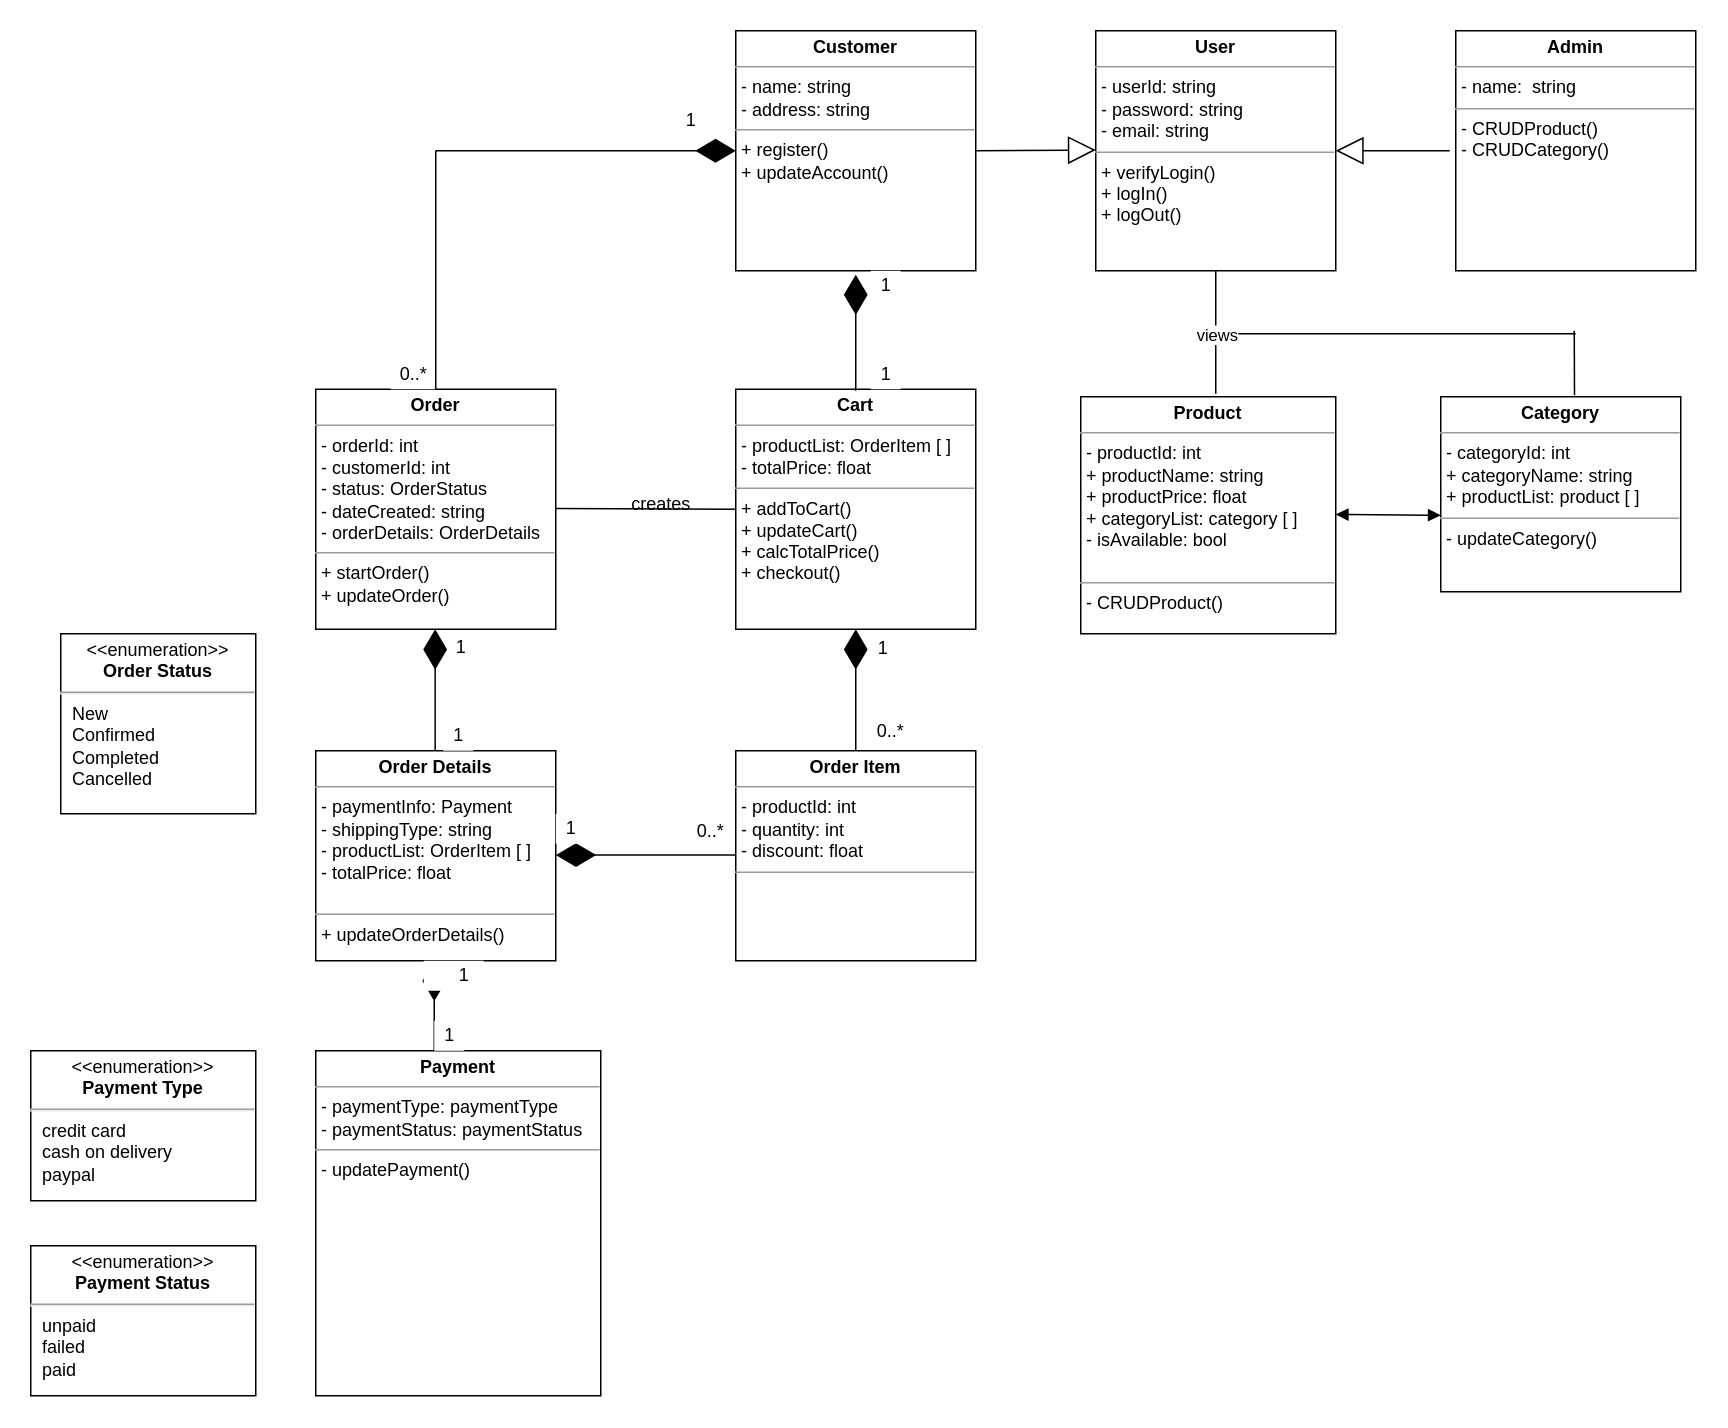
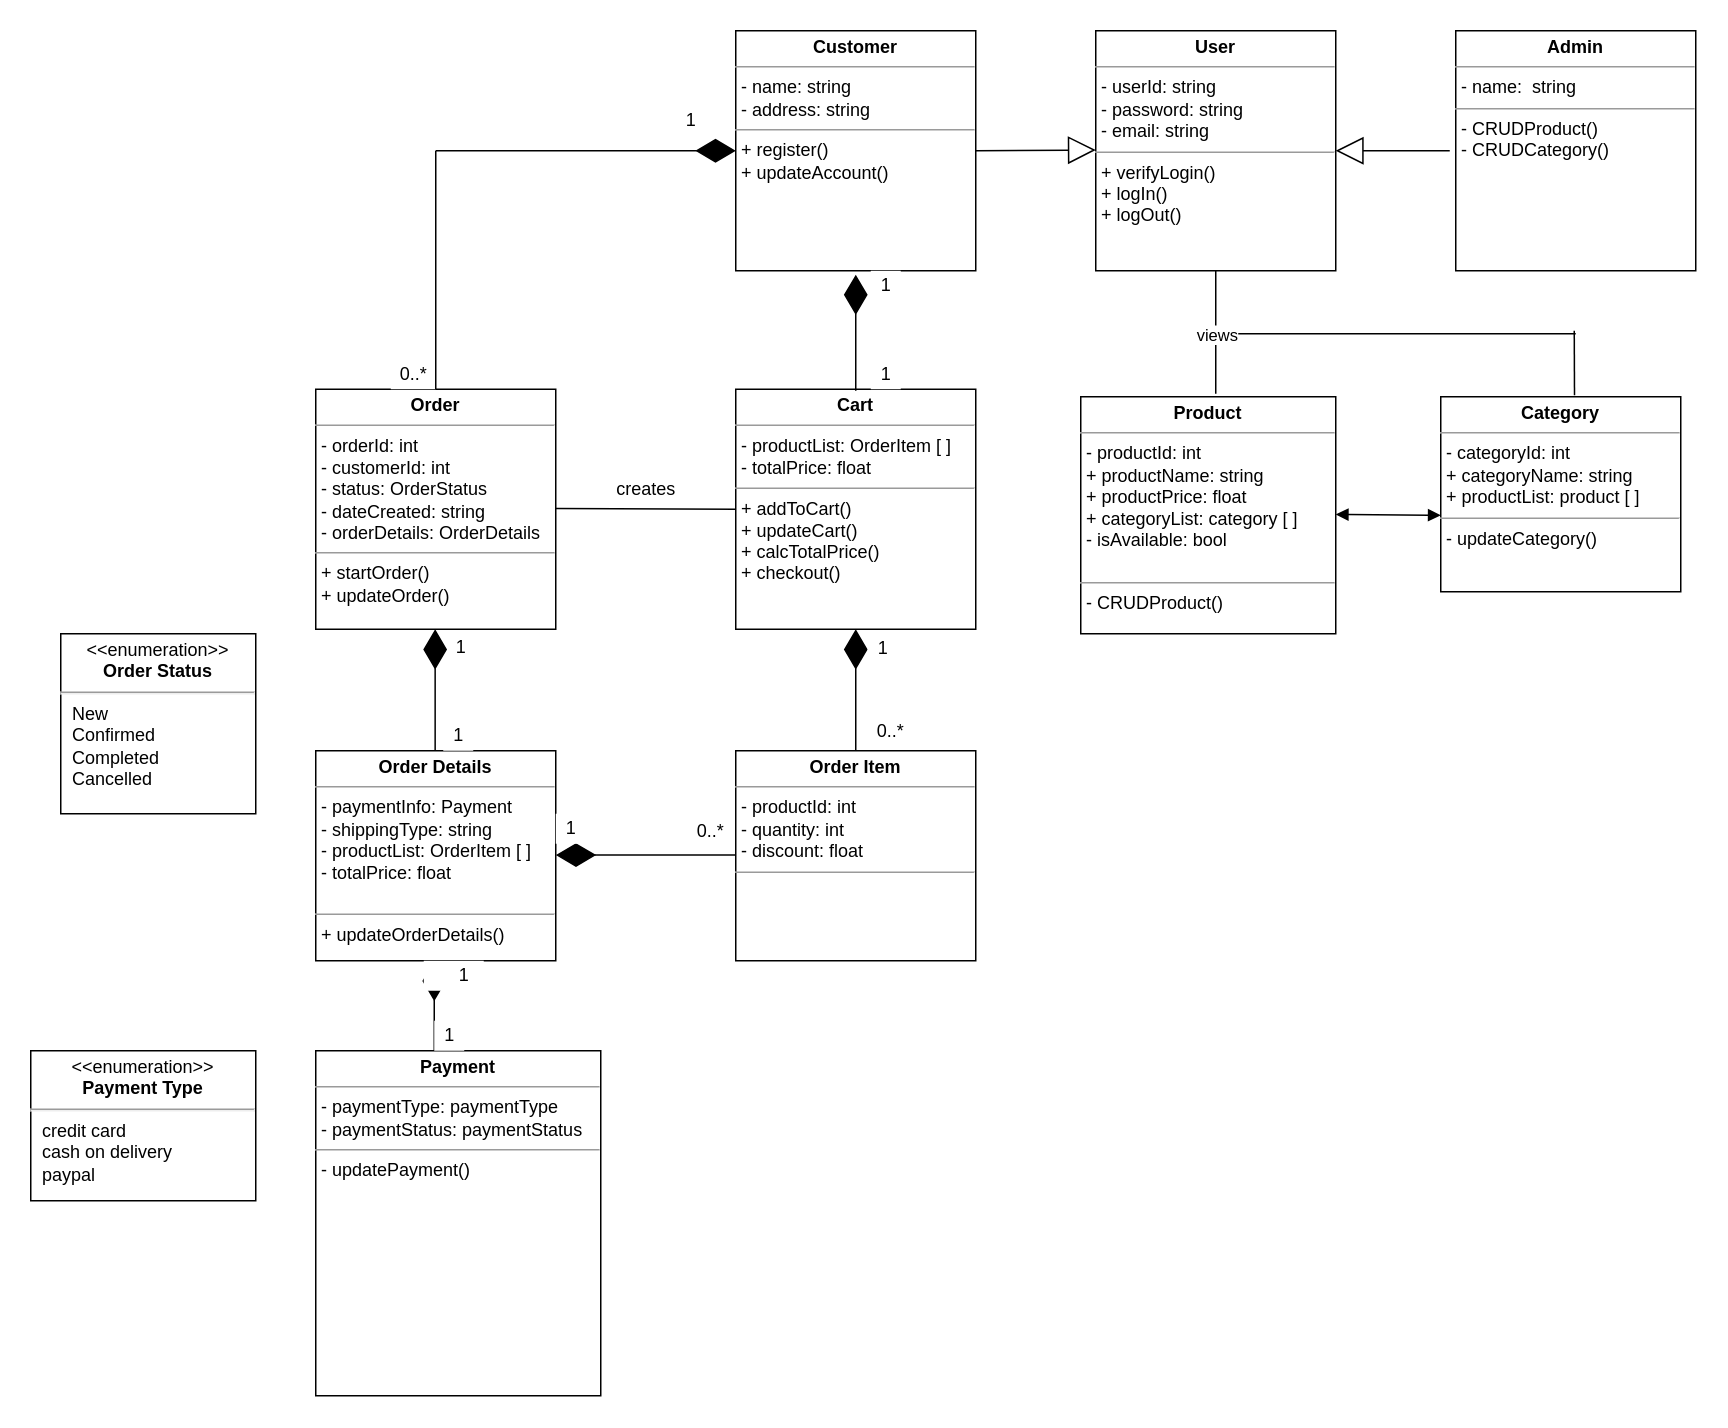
- <mxCell id="32" value="creates" style="text;html=1;resizable=0;autosize=1;align=center;verticalAlign=middle;points=[];fillColor=none;strokeColor=none;rounded=0;" parent="1" vertex="1"><mxGeometry x="410" y="326" width="60" height="20" as="geometry" /></mxCell>
+ <mxCell id="32" value="creates" style="text;html=1;resizable=0;autosize=1;align=center;verticalAlign=middle;points=[];fillColor=none;strokeColor=none;rounded=0;" parent="1" vertex="1"><mxGeometry x="400" y="316" width="60" height="20" as="geometry" /></mxCell>
- <mxCell id="35" value="&lt;p style=&quot;margin: 0px ; margin-top: 4px ; text-align: center&quot;&gt;&amp;lt;&amp;lt;enumeration&amp;gt;&amp;gt;&lt;br&gt;&lt;b&gt;Payment Status&lt;/b&gt;&lt;/p&gt;&lt;hr&gt;&lt;p style=&quot;margin: 0px ; margin-left: 8px ; text-align: left&quot;&gt;unpaid&lt;/p&gt;&lt;p style=&quot;margin: 0px ; margin-left: 8px ; text-align: left&quot;&gt;failed&lt;/p&gt;&lt;p style=&quot;margin: 0px ; margin-left: 8px ; text-align: left&quot;&gt;paid&lt;/p&gt;&lt;p style=&quot;margin: 0px ; margin-left: 8px ; text-align: left&quot;&gt;&lt;br&gt;&lt;/p&gt;" style="shape=rect;html=1;overflow=fill;whiteSpace=wrap;" parent="1" vertex="1"><mxGeometry x="20" y="830" width="150" height="100" as="geometry" /></mxCell>
